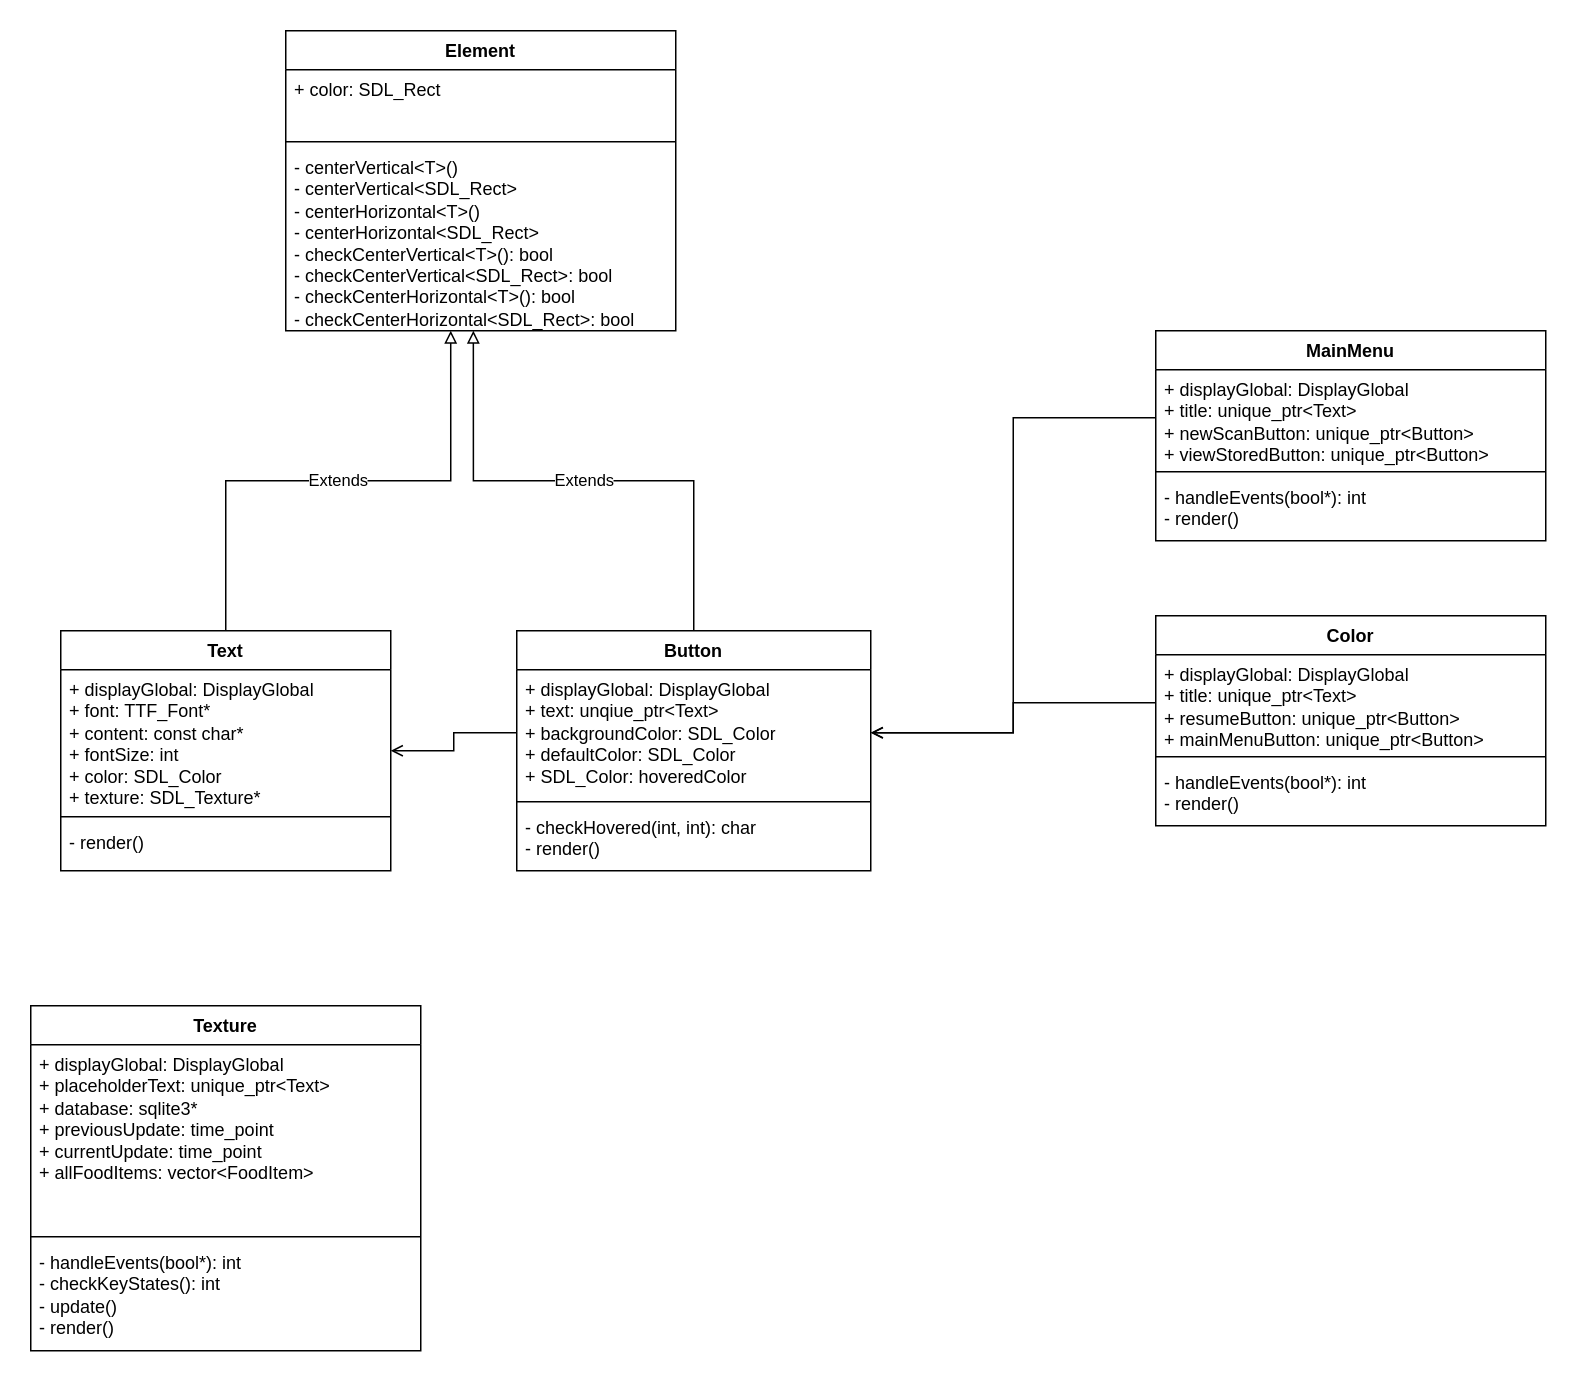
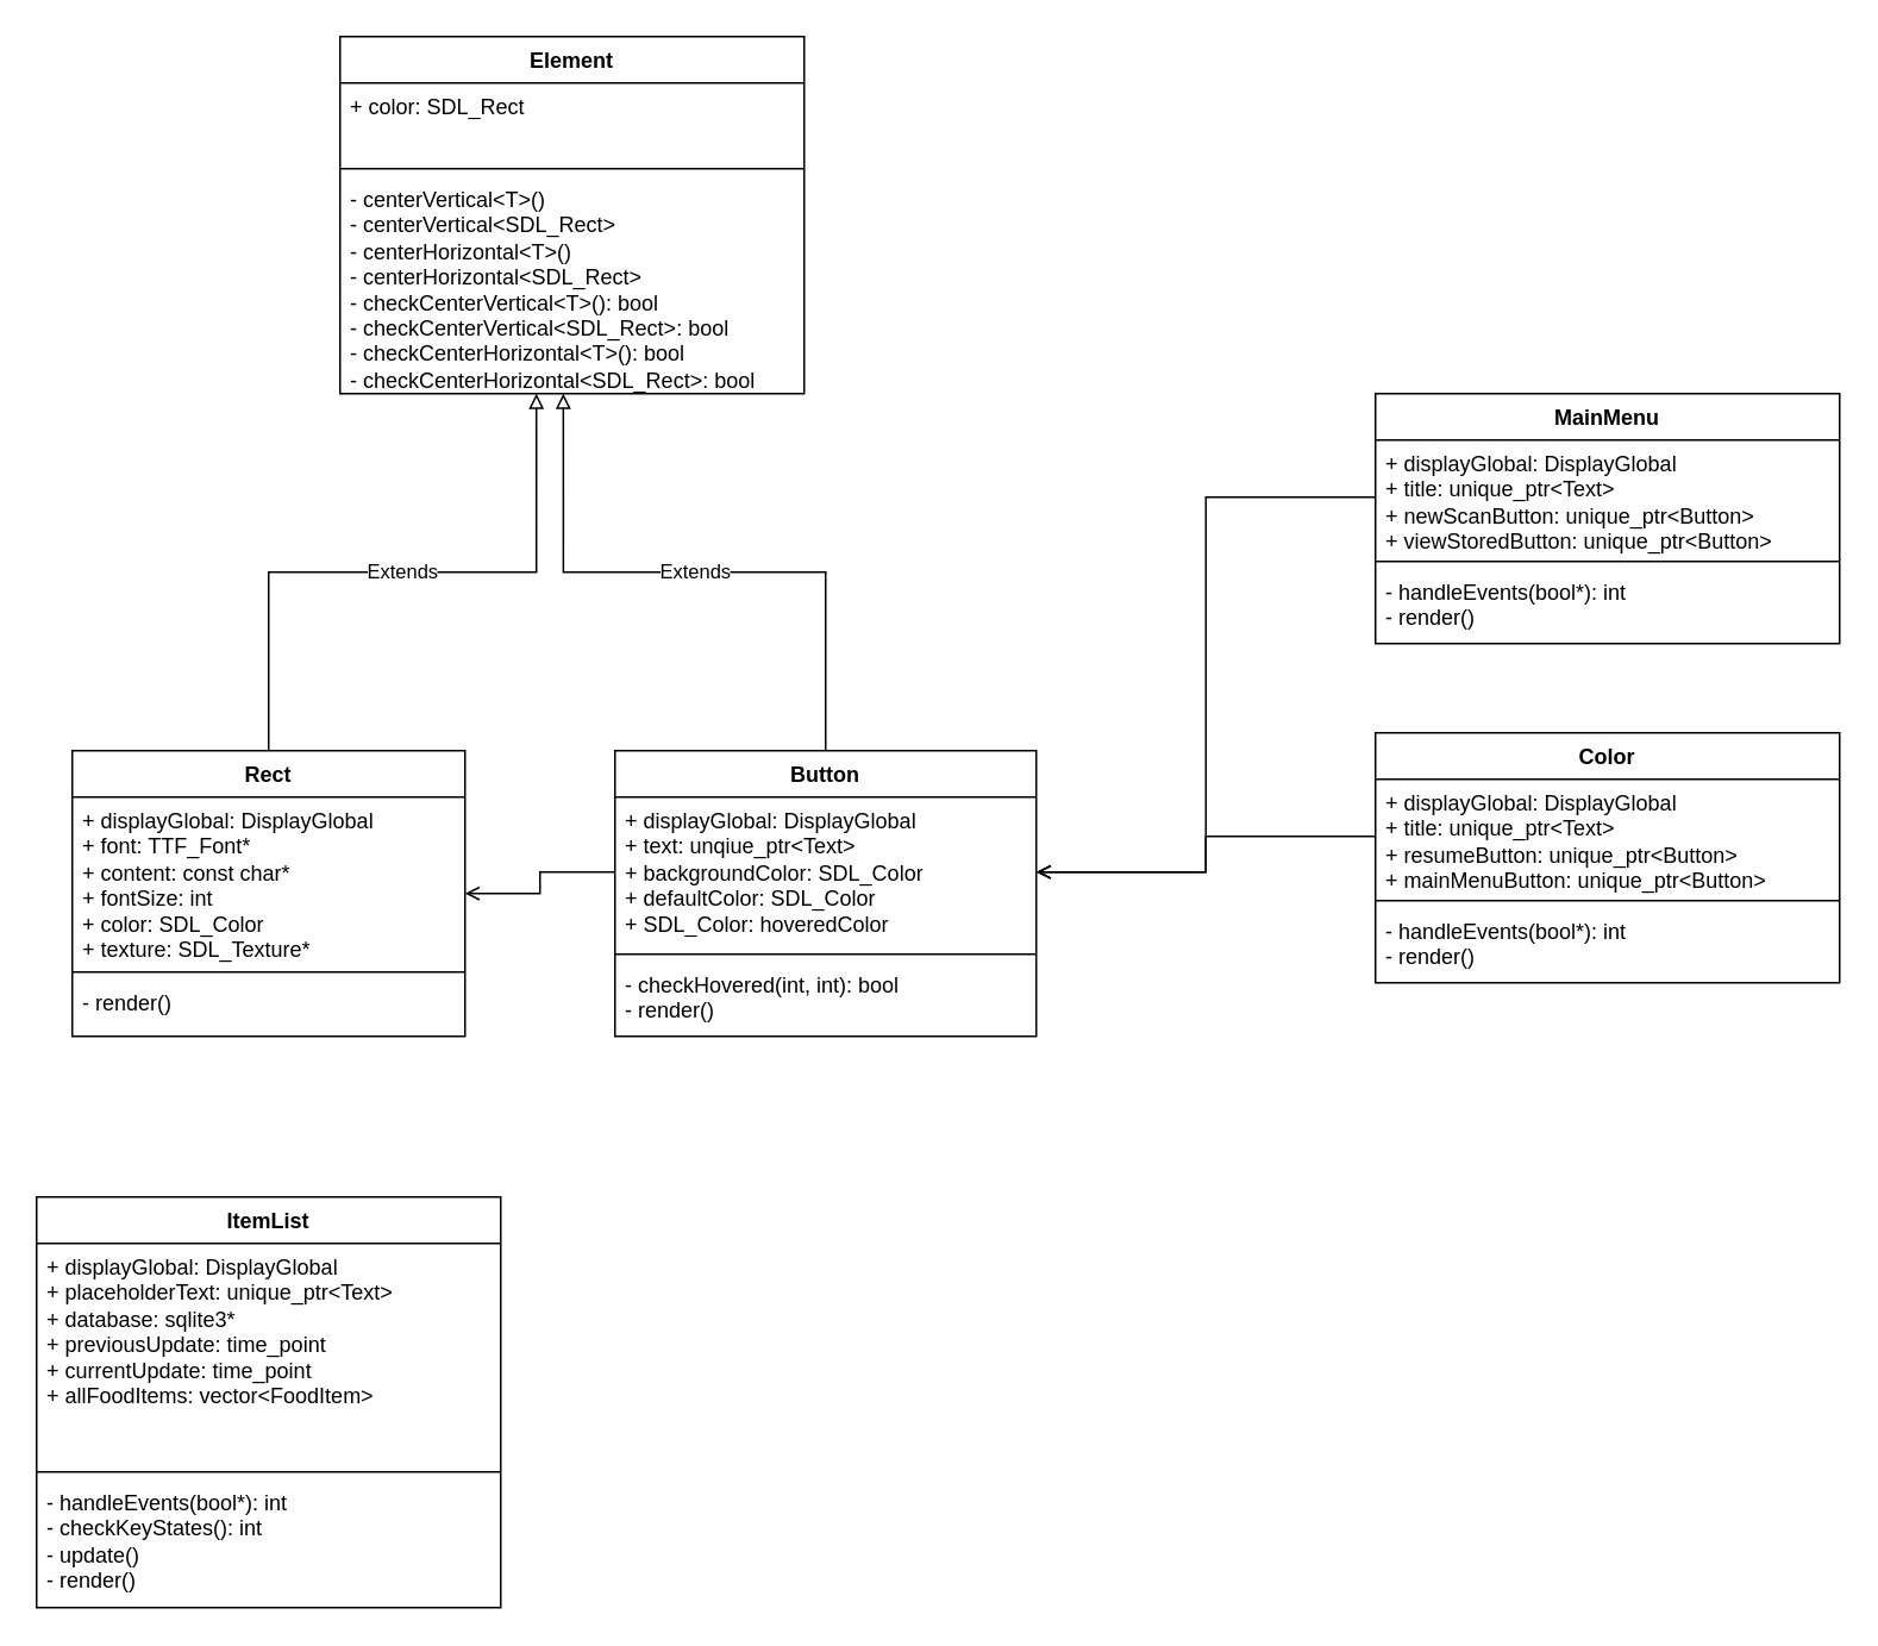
- <mxCell id="6" value="Text" style="swimlane;fontStyle=1;align=center;verticalAlign=top;childLayout=stackLayout;horizontal=1;startSize=26;horizontalStack=0;resizeParent=1;resizeParentMax=0;resizeLast=0;collapsible=1;marginBottom=0;whiteSpace=wrap;html=1;" vertex="1" parent="1"><mxGeometry x="40" y="420" width="220" height="160" as="geometry" /></mxCell>
+ <mxCell id="6" value="Rect" style="swimlane;fontStyle=1;align=center;verticalAlign=top;childLayout=stackLayout;horizontal=1;startSize=26;horizontalStack=0;resizeParent=1;resizeParentMax=0;resizeLast=0;collapsible=1;marginBottom=0;whiteSpace=wrap;html=1;" vertex="1" parent="1"><mxGeometry x="40" y="420" width="220" height="160" as="geometry" /></mxCell>
- <mxCell id="13" value="&lt;div&gt;- checkHovered(int, int): char&lt;/div&gt;&lt;div&gt;- render()&lt;br&gt;&lt;/div&gt;" style="text;strokeColor=none;fillColor=none;align=left;verticalAlign=top;spacingLeft=4;spacingRight=4;overflow=hidden;rotatable=0;points=[[0,0.5],[1,0.5]];portConstraint=eastwest;whiteSpace=wrap;html=1;" vertex="1" parent="10"><mxGeometry y="118" width="236" height="42" as="geometry" /></mxCell>
+ <mxCell id="13" value="&lt;div&gt;- checkHovered(int, int): bool&lt;/div&gt;&lt;div&gt;- render()&lt;br&gt;&lt;/div&gt;" style="text;strokeColor=none;fillColor=none;align=left;verticalAlign=top;spacingLeft=4;spacingRight=4;overflow=hidden;rotatable=0;points=[[0,0.5],[1,0.5]];portConstraint=eastwest;whiteSpace=wrap;html=1;" vertex="1" parent="10"><mxGeometry y="118" width="236" height="42" as="geometry" /></mxCell>
- <mxCell id="27" value="Texture" style="swimlane;fontStyle=1;align=center;verticalAlign=top;childLayout=stackLayout;horizontal=1;startSize=26;horizontalStack=0;resizeParent=1;resizeParentMax=0;resizeLast=0;collapsible=1;marginBottom=0;whiteSpace=wrap;html=1;" vertex="1" parent="1"><mxGeometry x="20" y="670" width="260" height="230" as="geometry" /></mxCell>
+ <mxCell id="27" value="ItemList" style="swimlane;fontStyle=1;align=center;verticalAlign=top;childLayout=stackLayout;horizontal=1;startSize=26;horizontalStack=0;resizeParent=1;resizeParentMax=0;resizeLast=0;collapsible=1;marginBottom=0;whiteSpace=wrap;html=1;" vertex="1" parent="1"><mxGeometry x="20" y="670" width="260" height="230" as="geometry" /></mxCell>
